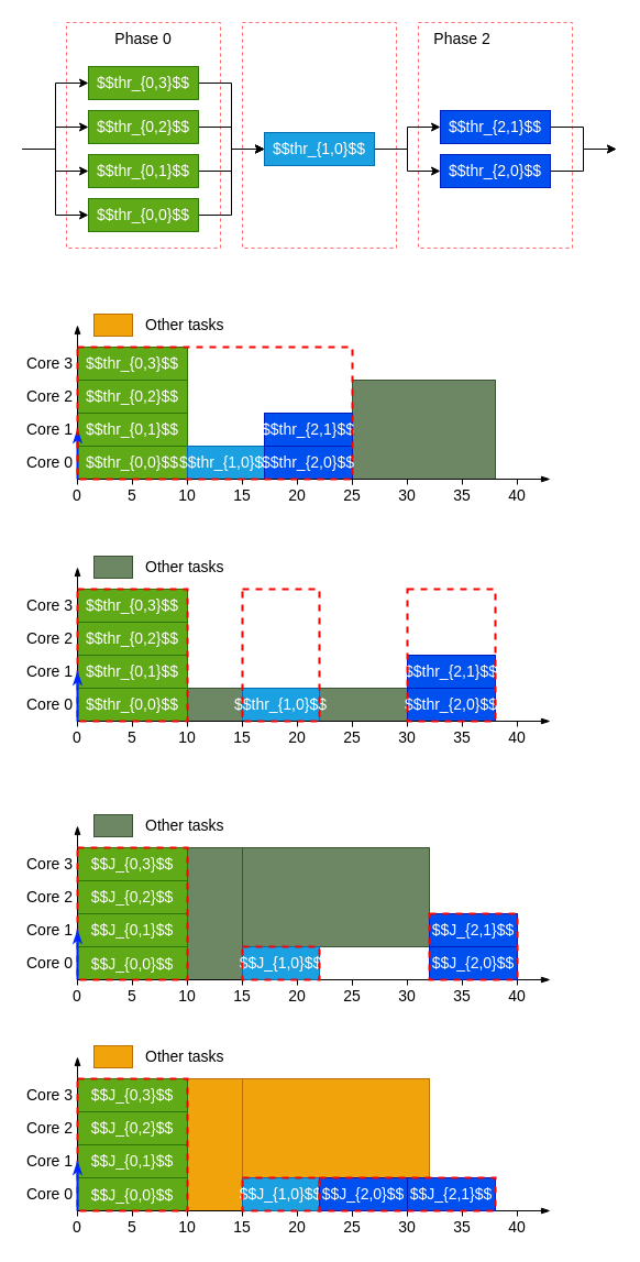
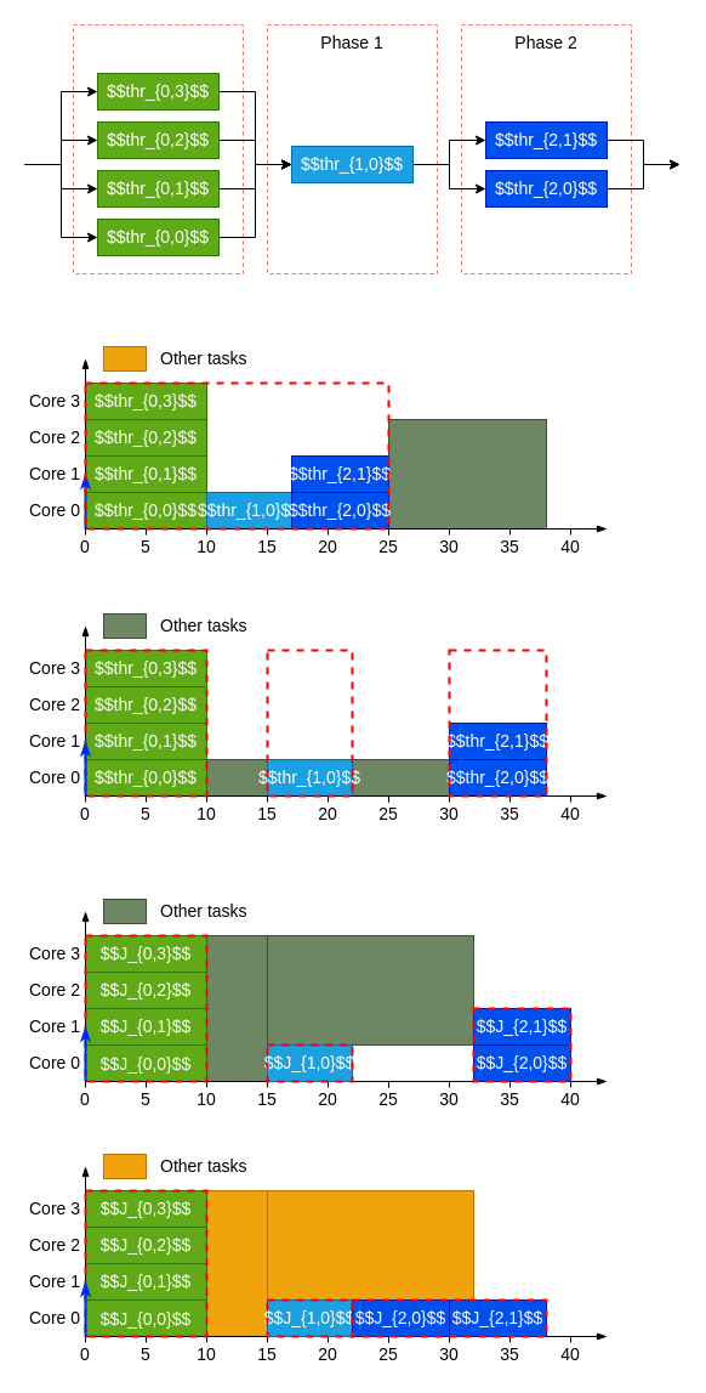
- <mxCell id="53" value="Phase 0" style="text;html=1;strokeColor=none;fillColor=none;align=center;verticalAlign=middle;whiteSpace=wrap;rounded=0;fontSize=14;fontColor=#000000;" parent="1" vertex="1"><mxGeometry x="95" y="25" width="70" height="20" as="geometry" /></mxCell>
+ <mxCell id="54" value="Phase 1" style="text;html=1;strokeColor=none;fillColor=none;align=center;verticalAlign=middle;whiteSpace=wrap;rounded=0;fontSize=14;fontColor=#000000;" parent="1" vertex="1"><mxGeometry x="255" y="25" width="70" height="20" as="geometry" /></mxCell>
- <mxCell id="55" value="Phase 2" style="text;html=1;strokeColor=none;fillColor=none;align=center;verticalAlign=middle;whiteSpace=wrap;rounded=0;fontSize=14;fontColor=#000000;" parent="1" vertex="1"><mxGeometry x="385" y="25" width="70" height="20" as="geometry" /></mxCell>
+ <mxCell id="55" value="Phase 2" style="text;html=1;strokeColor=none;fillColor=none;align=center;verticalAlign=middle;whiteSpace=wrap;rounded=0;fontSize=14;fontColor=#000000;" parent="1" vertex="1"><mxGeometry x="415" y="25" width="70" height="20" as="geometry" /></mxCell>
